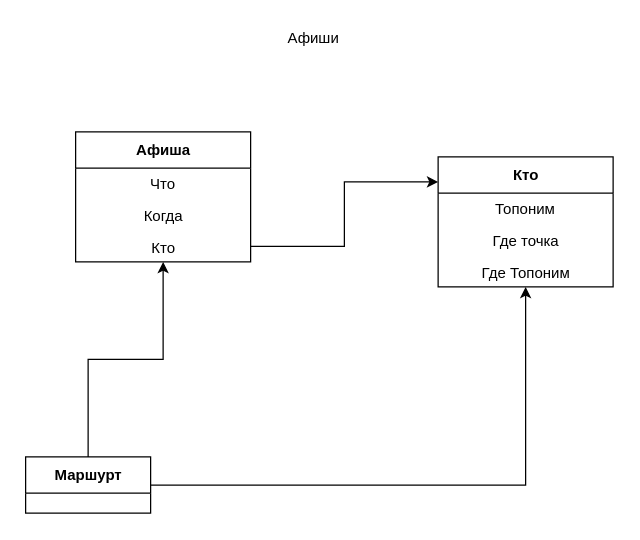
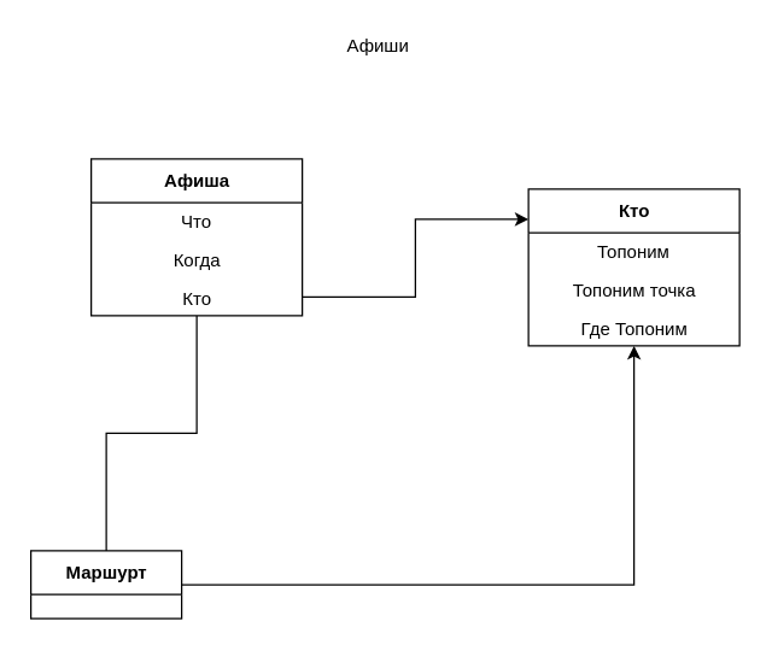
- <mxCell id="9" value="Где точка" style="text;html=1;align=center;" vertex="1" parent="7"><mxGeometry y="54" width="140" height="25" as="geometry" /></mxCell>
+ <mxCell id="9" value="Топоним точка" style="text;html=1;align=center;" vertex="1" parent="7"><mxGeometry y="54" width="140" height="25" as="geometry" /></mxCell>
- <mxCell id="12" style="edgeStyle=orthogonalEdgeStyle;rounded=0;orthogonalLoop=1;jettySize=auto;html=1;" edge="1" parent="1" source="14" target="3"><mxGeometry relative="1" as="geometry" /></mxCell>
+ <mxCell id="12" style="edgeStyle=orthogonalEdgeStyle;rounded=0;orthogonalLoop=1;jettySize=auto;html=1;endArrow=none;" edge="1" parent="1" source="14" target="3"><mxGeometry relative="1" as="geometry" /></mxCell>
